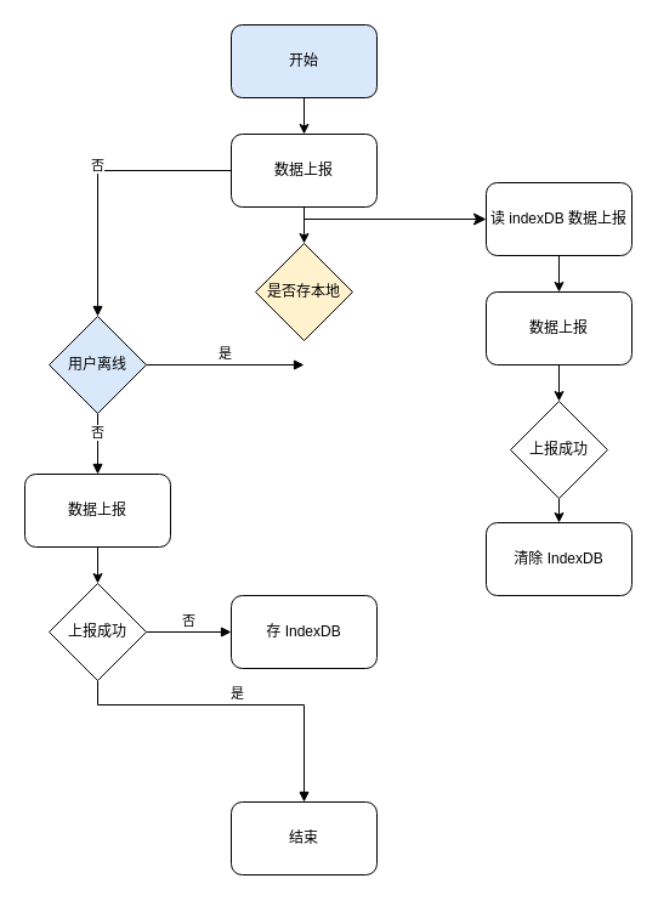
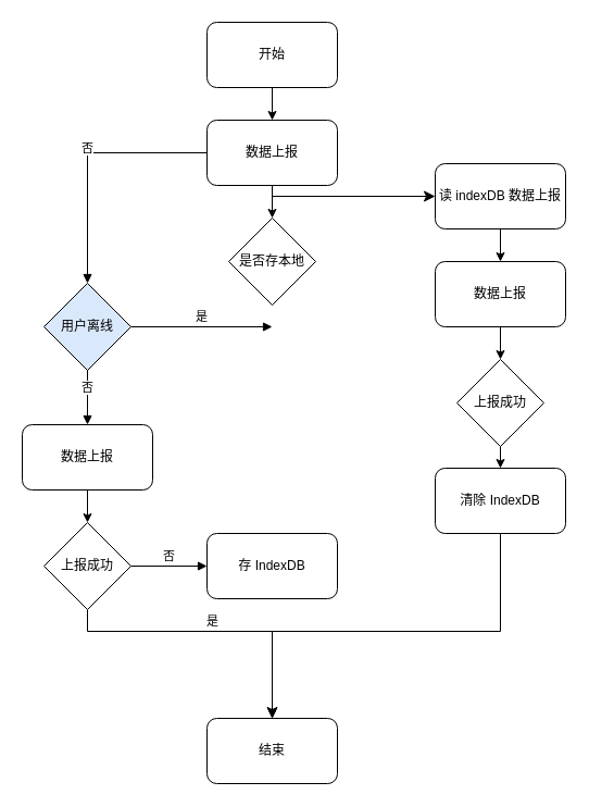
- <mxCell id="2" value="开始" style="rounded=1;whiteSpace=wrap;html=1;fillColor=#dae8fc;" vertex="1" parent="1"><mxGeometry x="190" y="20" width="120" height="60" as="geometry" /></mxCell>
+ <mxCell id="2" value="开始" style="rounded=1;whiteSpace=wrap;html=1;" vertex="1" parent="1"><mxGeometry x="190" y="20" width="120" height="60" as="geometry" /></mxCell>
- <mxCell id="4" value="是否存本地" style="rhombus;whiteSpace=wrap;html=1;fillColor=#fff2cc;" vertex="1" parent="1"><mxGeometry x="210" y="200" width="80" height="80" as="geometry" /></mxCell>
+ <mxCell id="4" value="是否存本地" style="rhombus;whiteSpace=wrap;html=1;" vertex="1" parent="1"><mxGeometry x="210" y="200" width="80" height="80" as="geometry" /></mxCell>
+ <mxCell id="20" value="" style="edgeStyle=elbowEdgeStyle;elbow=vertical;endArrow=classic;html=1;curved=0;rounded=0;endSize=8;startSize=8;" edge="1" parent="1" source="8" target="19"><mxGeometry width="50" height="50" relative="1" as="geometry"><mxPoint x="430" y="470" as="sourcePoint" /><mxPoint x="480" y="420" as="targetPoint" /><Array as="points"><mxPoint x="460" y="580" /></Array></mxGeometry></mxCell>
